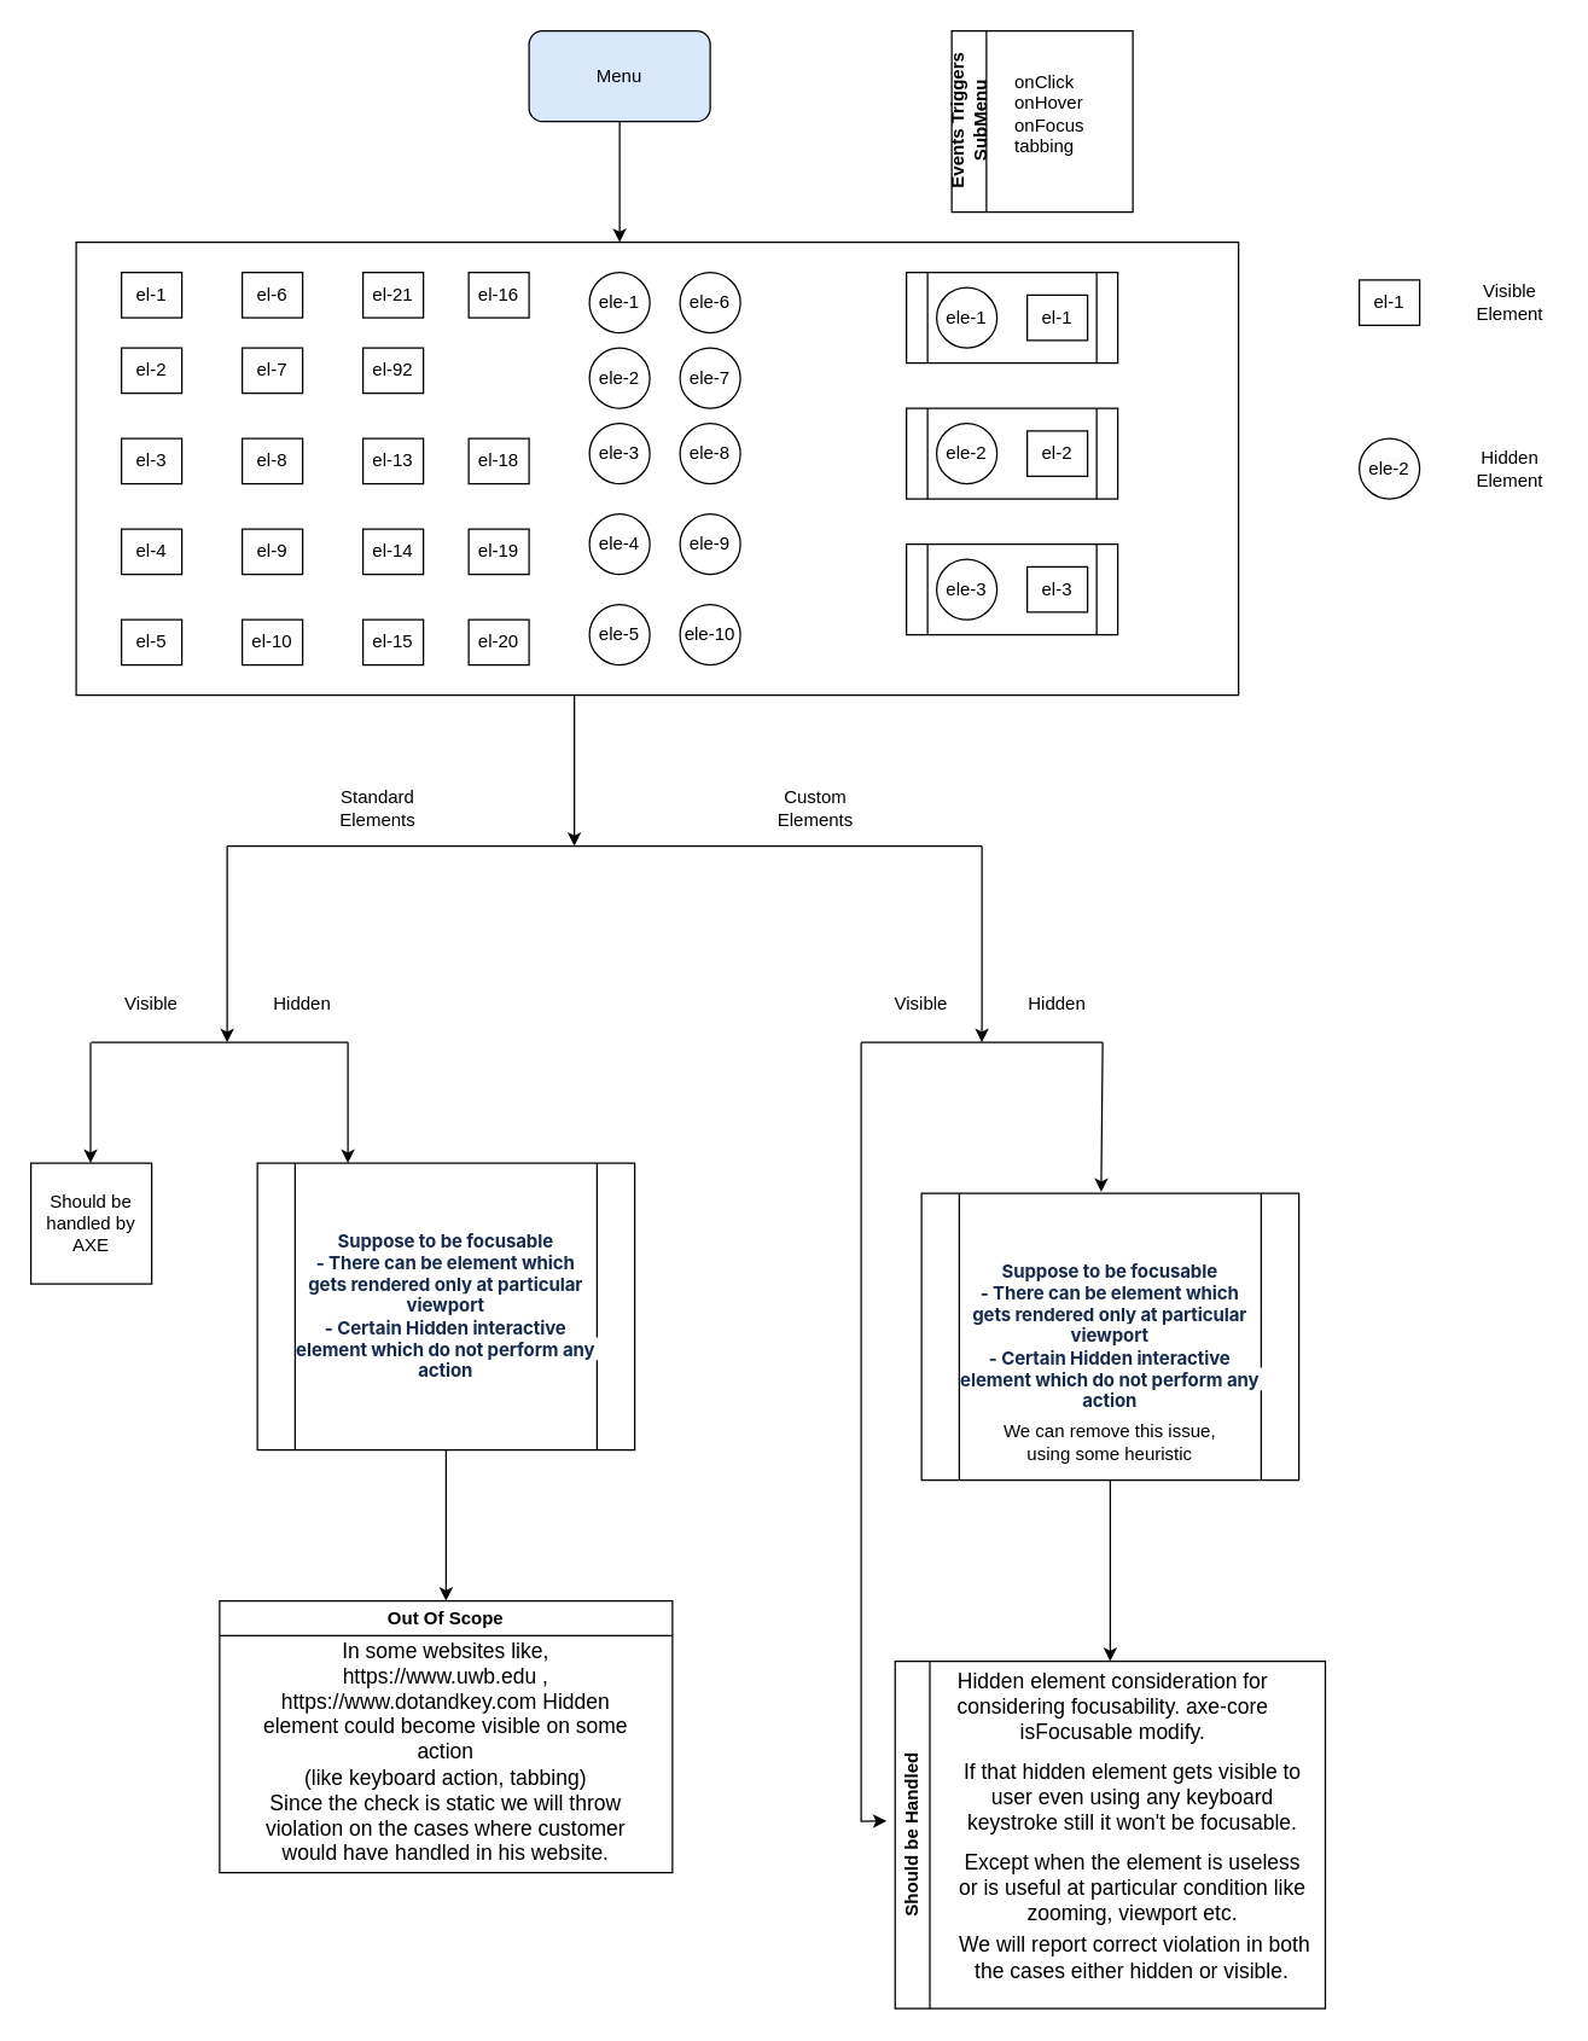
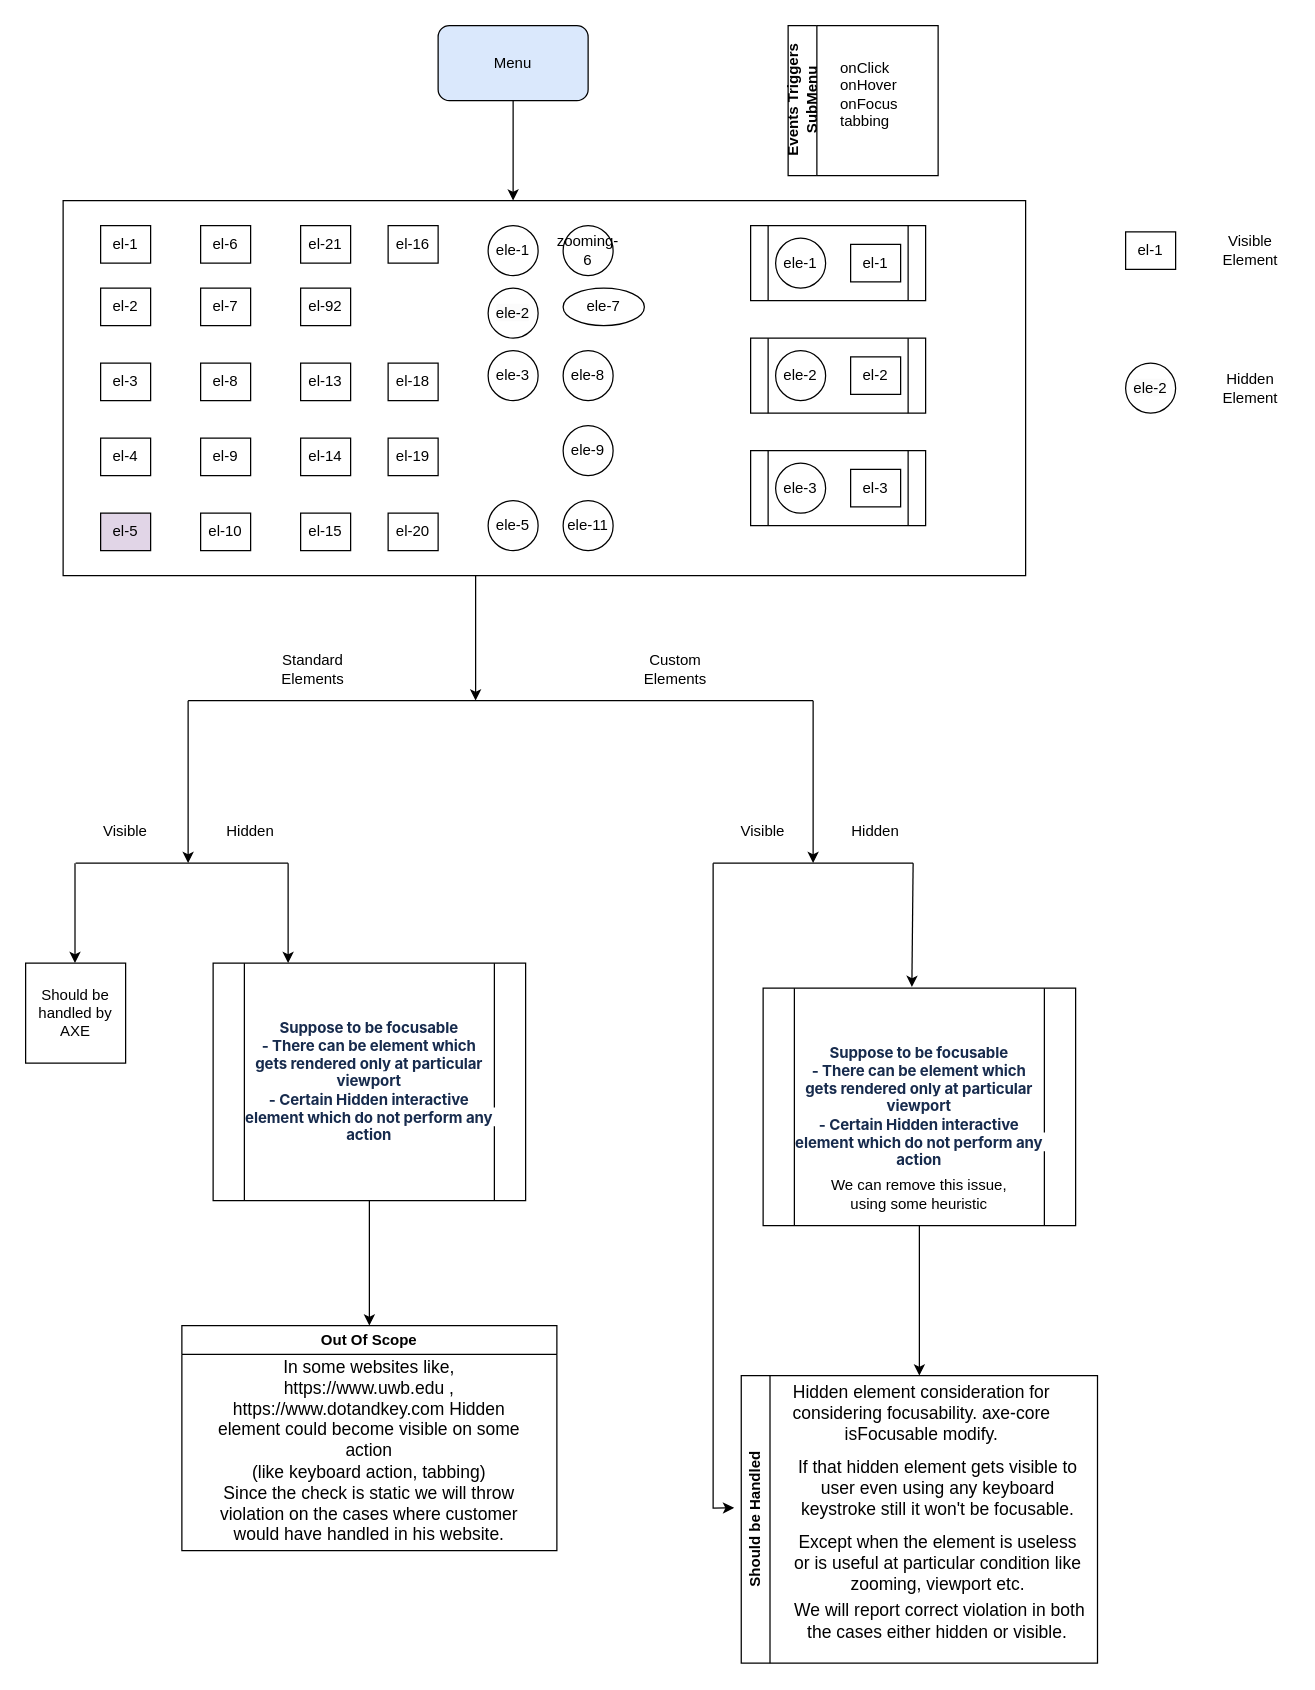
- <mxCell id="31" value="ele-6" style="ellipse;whiteSpace=wrap;html=1;aspect=fixed;" parent="1" vertex="1"><mxGeometry x="450" y="180" width="40" height="40" as="geometry" /></mxCell>
+ <mxCell id="31" value="zooming-6" style="ellipse;whiteSpace=wrap;html=1;aspect=fixed;" parent="1" vertex="1"><mxGeometry x="450" y="180" width="40" height="40" as="geometry" /></mxCell>
- <mxCell id="32" value="ele-7" style="ellipse;whiteSpace=wrap;html=1;aspect=fixed;" parent="1" vertex="1"><mxGeometry x="450" y="230" width="40" height="40" as="geometry" /></mxCell>
+ <mxCell id="32" value="ele-7" style="ellipse;whiteSpace=wrap;html=1;aspect=fixed;" parent="1" vertex="1"><mxGeometry x="450" y="230" width="65" height="30" as="geometry" /></mxCell>
- <mxCell id="29" value="ele-4" style="ellipse;whiteSpace=wrap;html=1;aspect=fixed;" parent="1" vertex="1"><mxGeometry x="390" y="340" width="40" height="40" as="geometry" /></mxCell>
- <mxCell id="35" value="ele-10" style="ellipse;whiteSpace=wrap;html=1;aspect=fixed;" parent="1" vertex="1"><mxGeometry x="450" y="400" width="40" height="40" as="geometry" /></mxCell>
+ <mxCell id="35" value="ele-11" style="ellipse;whiteSpace=wrap;html=1;aspect=fixed;" parent="1" vertex="1"><mxGeometry x="450" y="400" width="40" height="40" as="geometry" /></mxCell>
- <mxCell id="11" value="el-5" style="rounded=0;whiteSpace=wrap;html=1;" parent="1" vertex="1"><mxGeometry x="80" y="410" width="40" height="30" as="geometry" /></mxCell>
+ <mxCell id="11" value="el-5" style="rounded=0;whiteSpace=wrap;html=1;fillColor=#e1d5e7;" parent="1" vertex="1"><mxGeometry x="80" y="410" width="40" height="30" as="geometry" /></mxCell>
